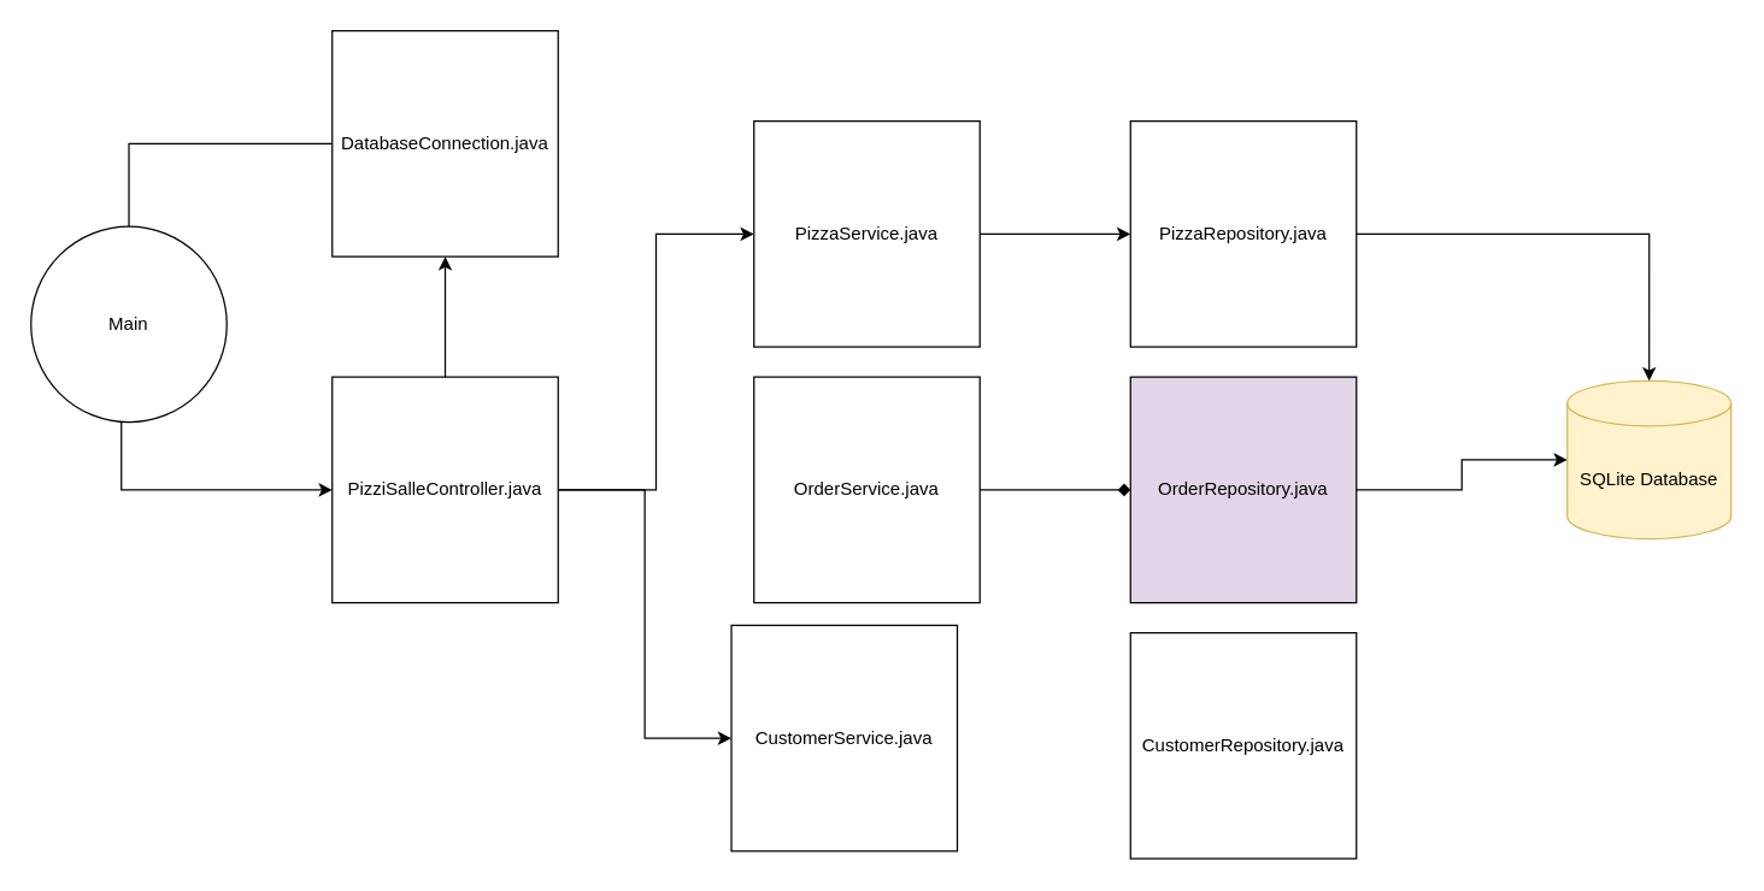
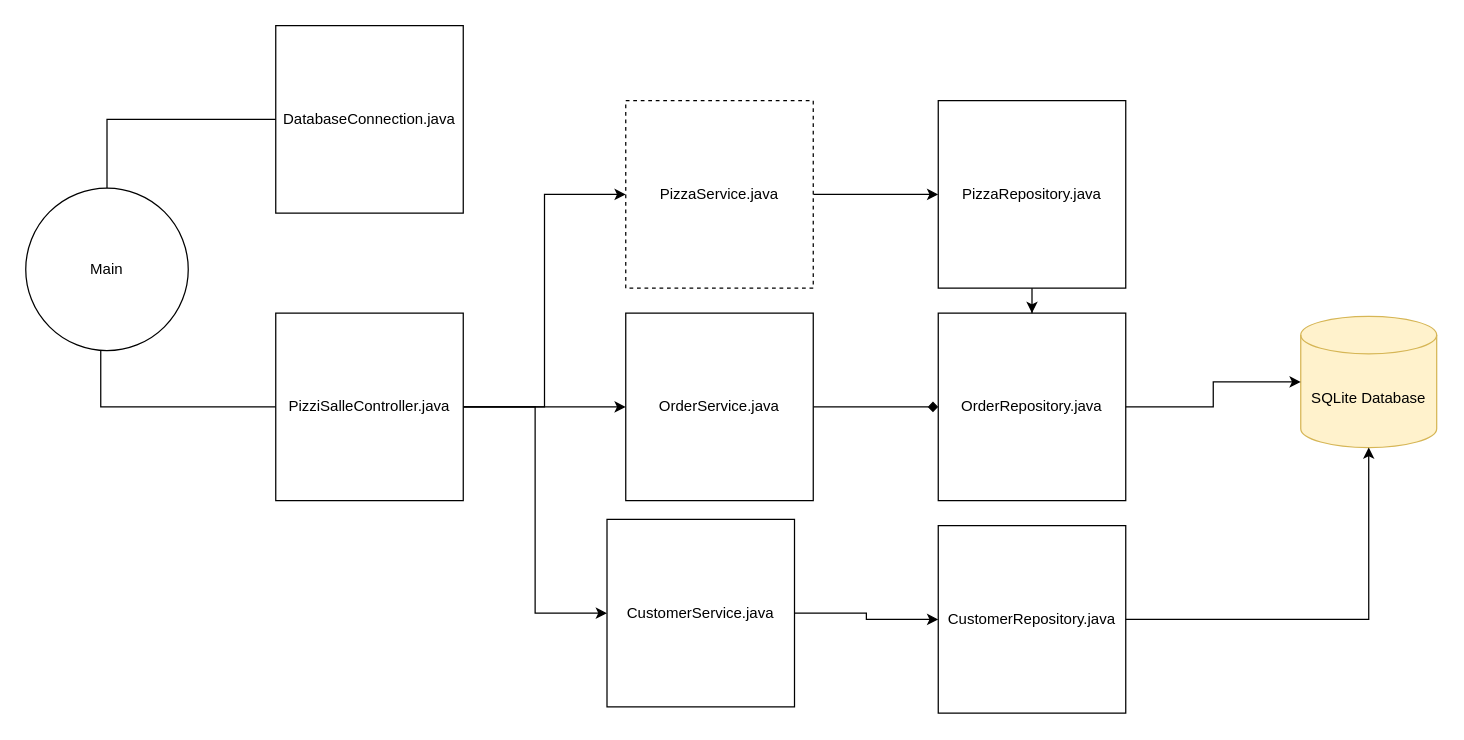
- <mxCell id="11" value="PizzaService.java" style="whiteSpace=wrap;html=1;aspect=fixed;" vertex="1" parent="1"><mxGeometry x="500" y="80" width="150" height="150" as="geometry" /></mxCell>
+ <mxCell id="11" value="PizzaService.java" style="whiteSpace=wrap;html=1;aspect=fixed;dashed=1;" vertex="1" parent="1"><mxGeometry x="500" y="80" width="150" height="150" as="geometry" /></mxCell>
- <mxCell id="21" style="edgeStyle=orthogonalEdgeStyle;rounded=0;orthogonalLoop=1;jettySize=auto;html=1;entryX=0.5;entryY=0;entryDx=0;entryDy=0;entryPerimeter=0;" edge="1" parent="1" source="16" target="19"><mxGeometry relative="1" as="geometry" /></mxCell>
+ <mxCell id="21" style="edgeStyle=orthogonalEdgeStyle;rounded=0;orthogonalLoop=1;jettySize=auto;html=1;" edge="1" parent="1" source="16" target="17"><mxGeometry relative="1" as="geometry" /></mxCell>
- <mxCell id="7" style="edgeStyle=orthogonalEdgeStyle;rounded=0;orthogonalLoop=1;jettySize=auto;html=1;" edge="1" parent="1" source="9" target="5"><mxGeometry relative="1" as="geometry" /></mxCell>
+ <mxCell id="7" style="edgeStyle=orthogonalEdgeStyle;rounded=0;orthogonalLoop=1;jettySize=auto;html=1;entryX=0;entryY=0.5;entryDx=0;entryDy=0;" edge="1" parent="1" source="9" target="13"><mxGeometry relative="1" as="geometry" /></mxCell>
- <mxCell id="3" style="edgeStyle=orthogonalEdgeStyle;rounded=0;orthogonalLoop=1;jettySize=auto;html=1;entryX=0;entryY=0.5;entryDx=0;entryDy=0;" edge="1" parent="1" source="4" target="9"><mxGeometry relative="1" as="geometry"><Array as="points"><mxPoint x="80" y="325" /></Array></mxGeometry></mxCell>
+ <mxCell id="3" style="edgeStyle=orthogonalEdgeStyle;rounded=0;orthogonalLoop=1;jettySize=auto;html=1;entryX=0;entryY=0.5;entryDx=0;entryDy=0;endArrow=none;" edge="1" parent="1" source="4" target="9"><mxGeometry relative="1" as="geometry"><Array as="points"><mxPoint x="80" y="325" /></Array></mxGeometry></mxCell>
- <mxCell id="17" value="OrderRepository.java" style="whiteSpace=wrap;html=1;aspect=fixed;fillColor=#e1d5e7;" vertex="1" parent="1"><mxGeometry x="750" y="250" width="150" height="150" as="geometry" /></mxCell>
+ <mxCell id="17" value="OrderRepository.java" style="whiteSpace=wrap;html=1;aspect=fixed;" vertex="1" parent="1"><mxGeometry x="750" y="250" width="150" height="150" as="geometry" /></mxCell>
+ <mxCell id="14" value="" style="edgeStyle=orthogonalEdgeStyle;rounded=0;orthogonalLoop=1;jettySize=auto;html=1;" edge="1" parent="1" source="15" target="18"><mxGeometry relative="1" as="geometry" /></mxCell>
+ <mxCell id="22" style="edgeStyle=orthogonalEdgeStyle;rounded=0;orthogonalLoop=1;jettySize=auto;html=1;entryX=0.5;entryY=1;entryDx=0;entryDy=0;entryPerimeter=0;" edge="1" parent="1" source="18" target="19"><mxGeometry relative="1" as="geometry" /></mxCell>
